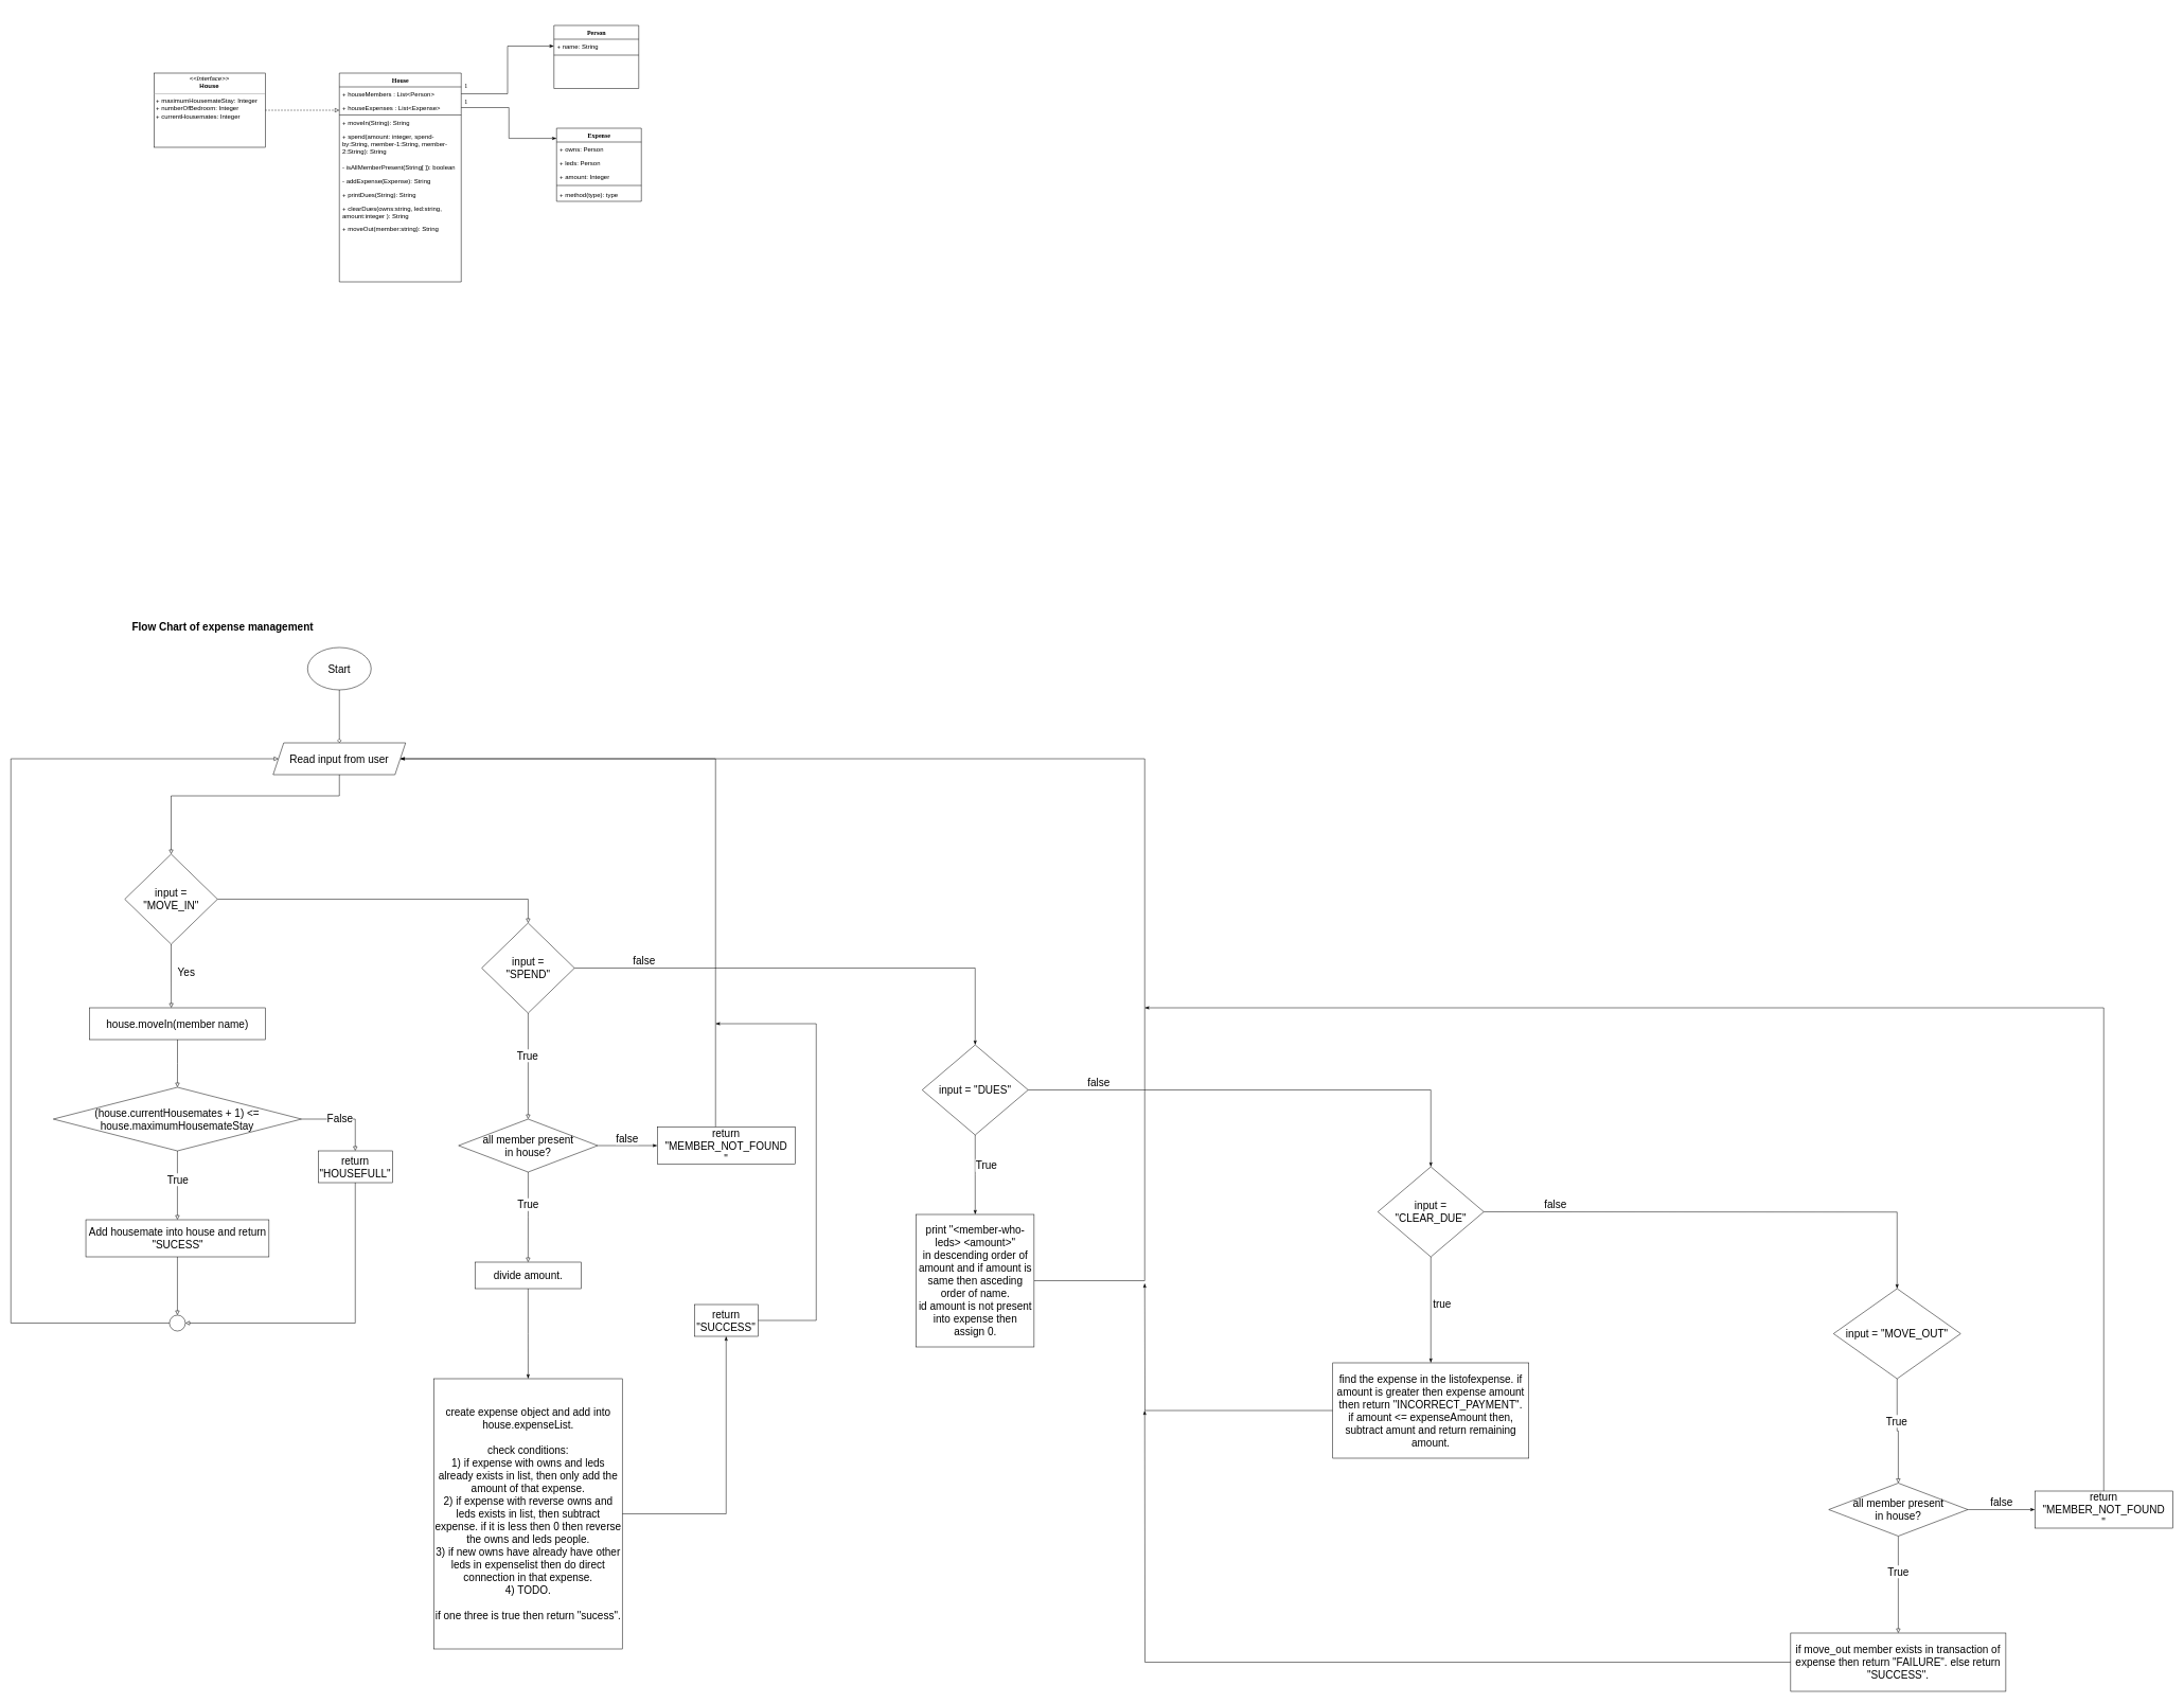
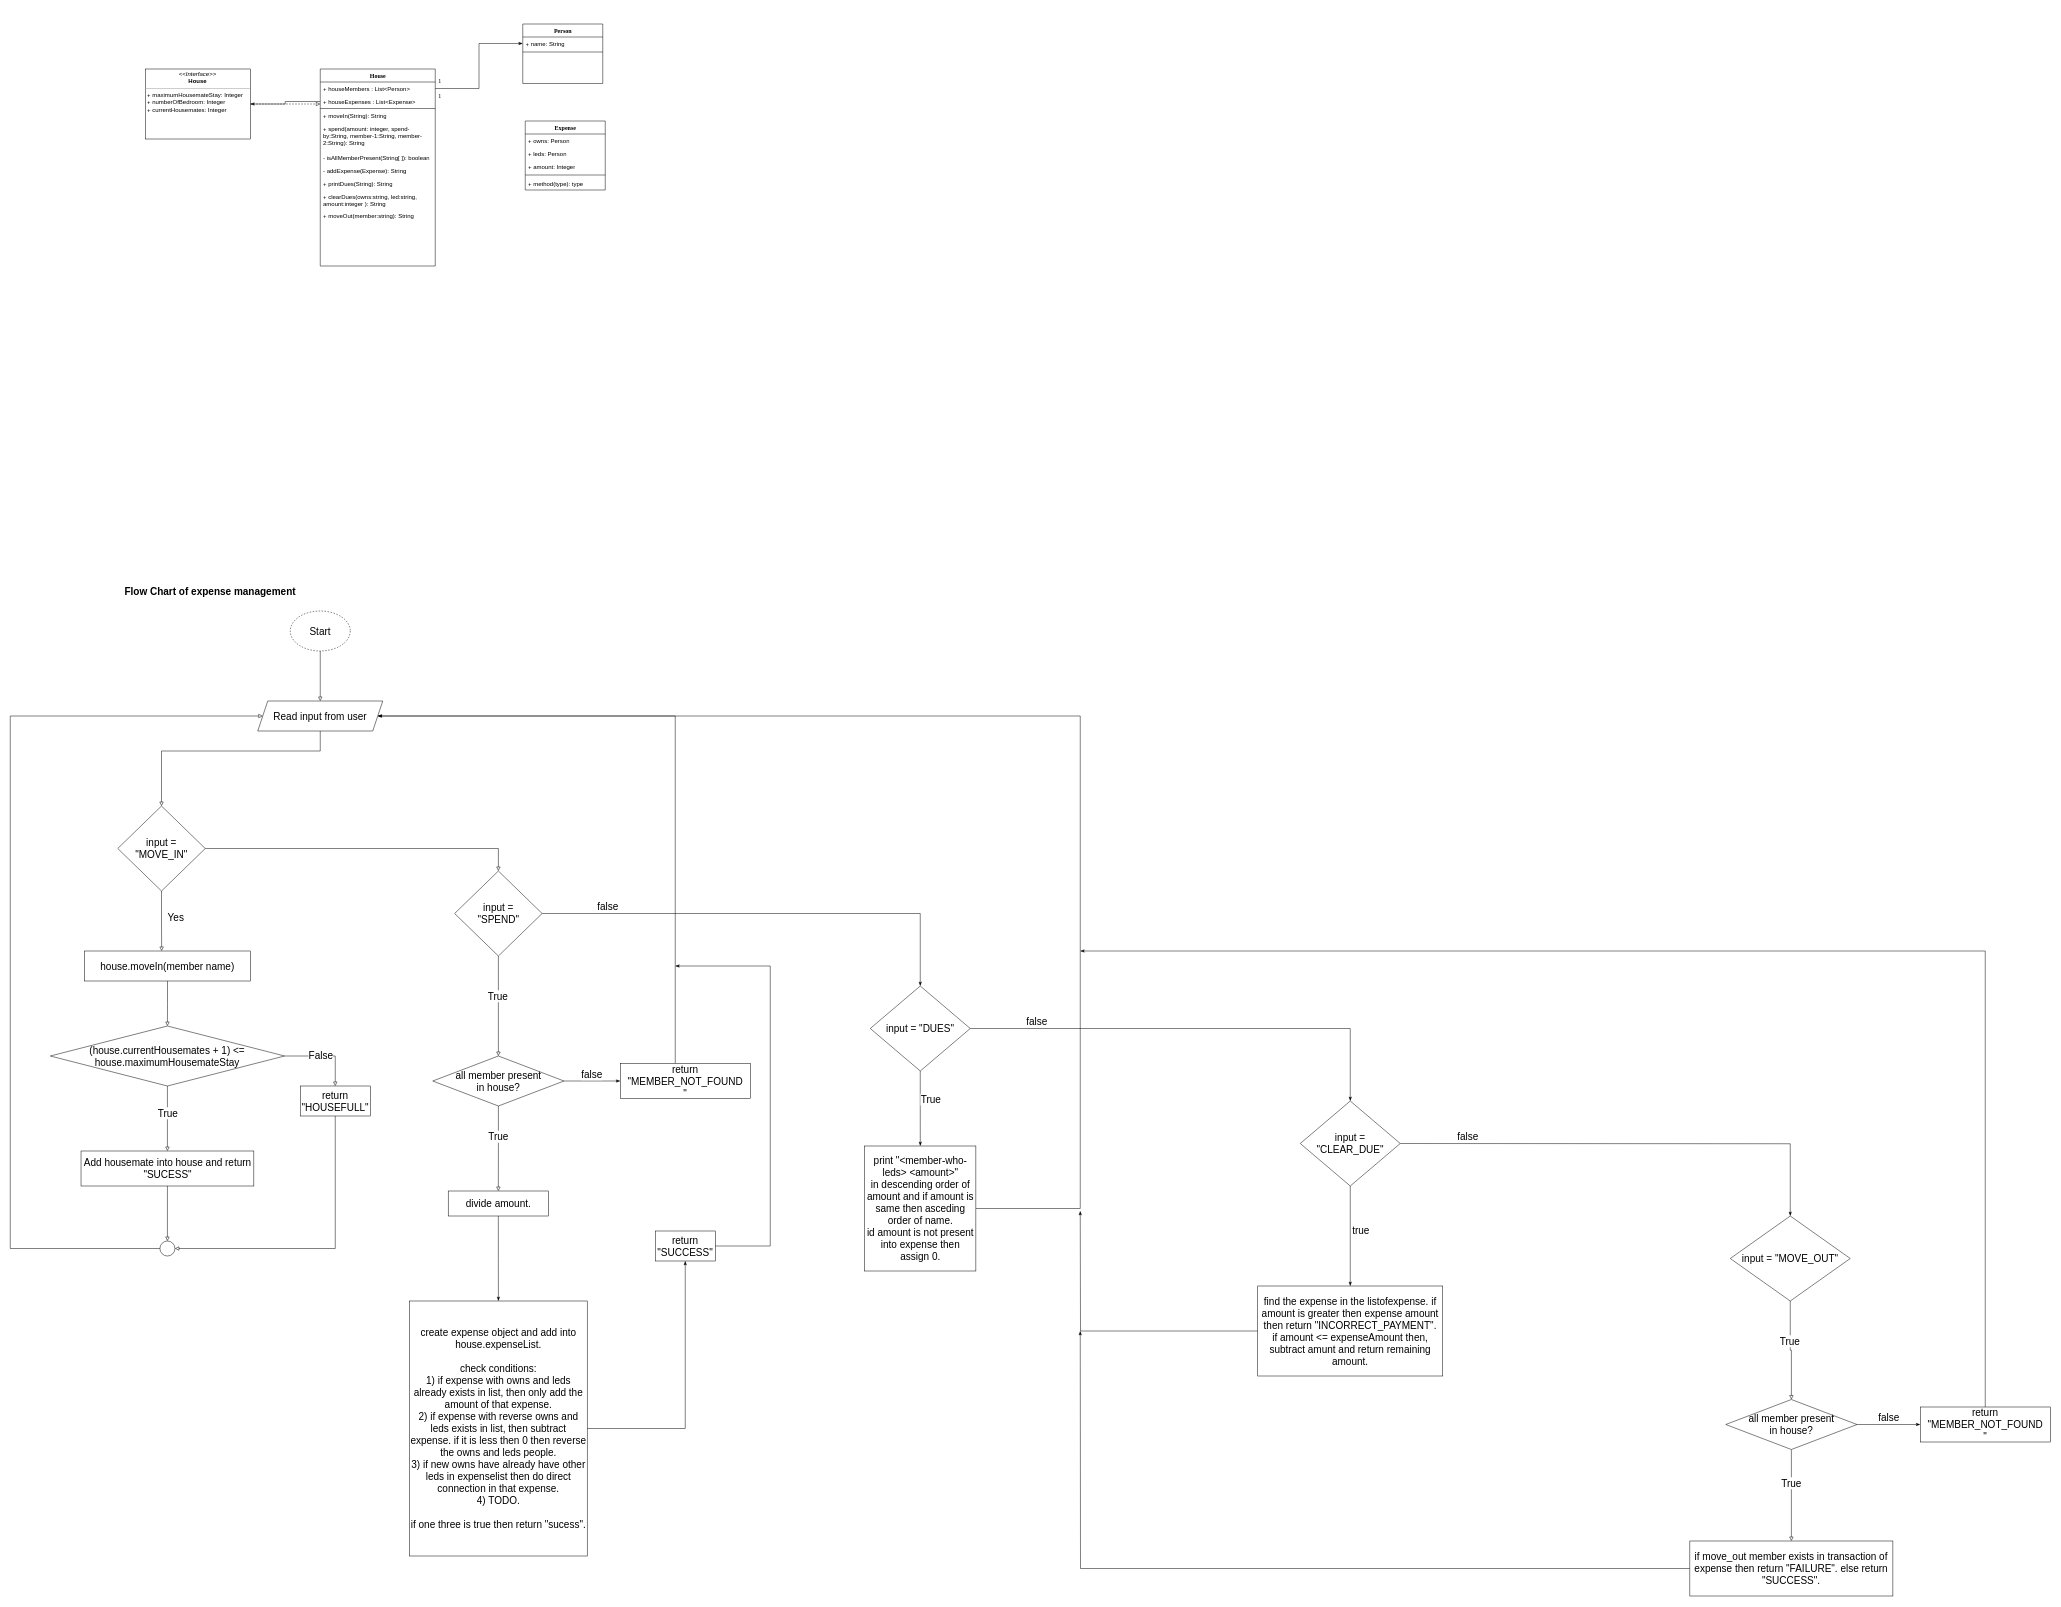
- <mxCell id="60" style="edgeStyle=orthogonalEdgeStyle;rounded=0;orthogonalLoop=1;jettySize=auto;html=1;entryX=0;entryY=0.139;entryDx=0;entryDy=0;entryPerimeter=0;fontSize=20;endArrow=classicThin;endFill=1;" edge="1" parent="1" source="6" target="49"><mxGeometry relative="1" as="geometry" /></mxCell>
+ <mxCell id="60" style="edgeStyle=orthogonalEdgeStyle;rounded=0;orthogonalLoop=1;jettySize=auto;html=1;fontSize=20;endArrow=classicThin;endFill=1;" edge="1" parent="1" source="6" target="3"><mxGeometry relative="1" as="geometry" /></mxCell>
- <mxCell id="17" value="Start" style="ellipse;whiteSpace=wrap;html=1;fontSize=20;" vertex="1" parent="1"><mxGeometry x="580" y="1221" width="120" height="80" as="geometry" /></mxCell>
+ <mxCell id="17" value="Start" style="ellipse;whiteSpace=wrap;html=1;fontSize=20;dashed=1;" vertex="1" parent="1"><mxGeometry x="580" y="1221" width="120" height="80" as="geometry" /></mxCell>
- <mxCell id="16" style="edgeStyle=orthogonalEdgeStyle;rounded=0;orthogonalLoop=1;jettySize=auto;html=1;fontSize=20;endArrow=diamond;endFill=0;entryX=0.5;entryY=0;entryDx=0;entryDy=0;" edge="1" parent="1" source="17" target="19"><mxGeometry relative="1" as="geometry"><mxPoint x="640" y="1401" as="targetPoint" /></mxGeometry></mxCell>
+ <mxCell id="16" style="edgeStyle=orthogonalEdgeStyle;rounded=0;orthogonalLoop=1;jettySize=auto;html=1;fontSize=20;endArrow=block;endFill=0;entryX=0.5;entryY=0;entryDx=0;entryDy=0;" edge="1" parent="1" source="17" target="19"><mxGeometry relative="1" as="geometry"><mxPoint x="640" y="1401" as="targetPoint" /></mxGeometry></mxCell>
